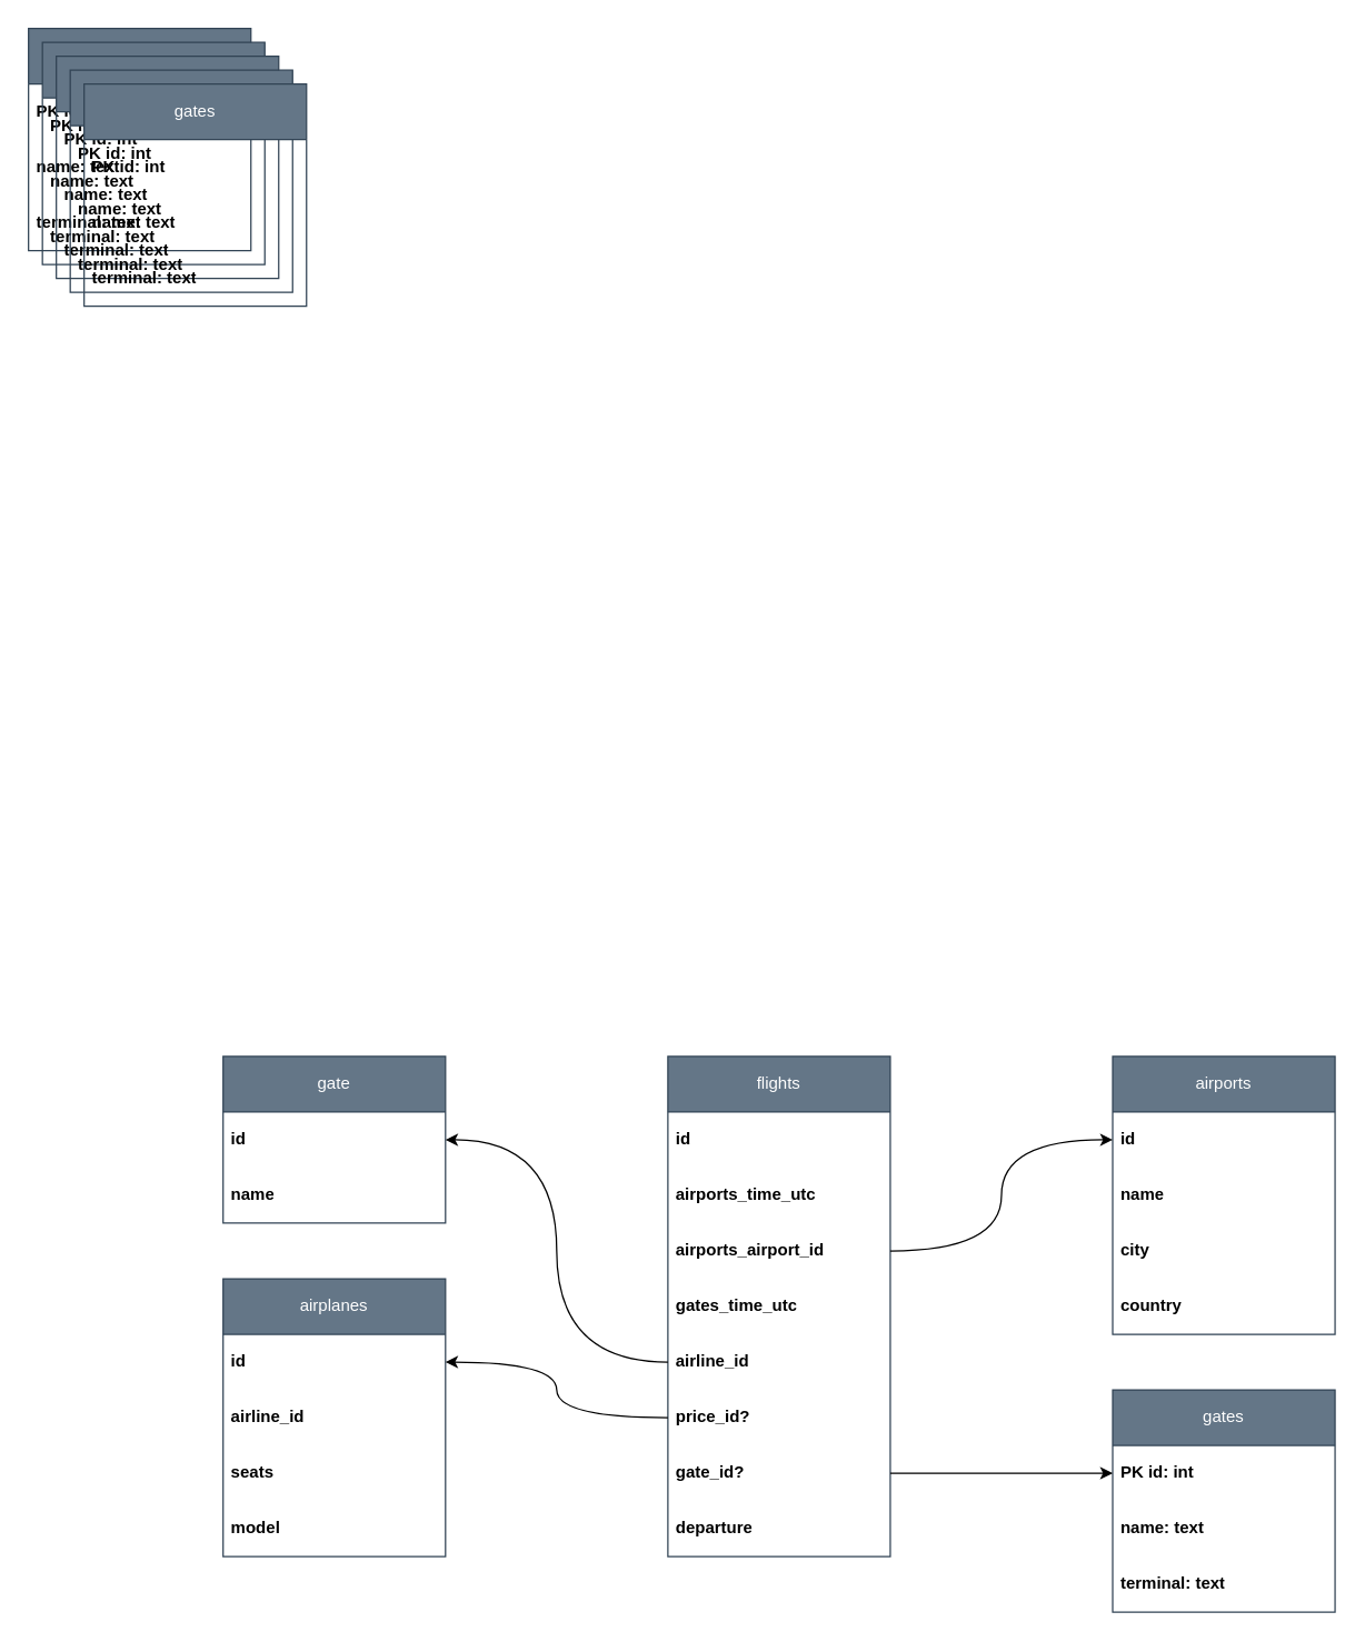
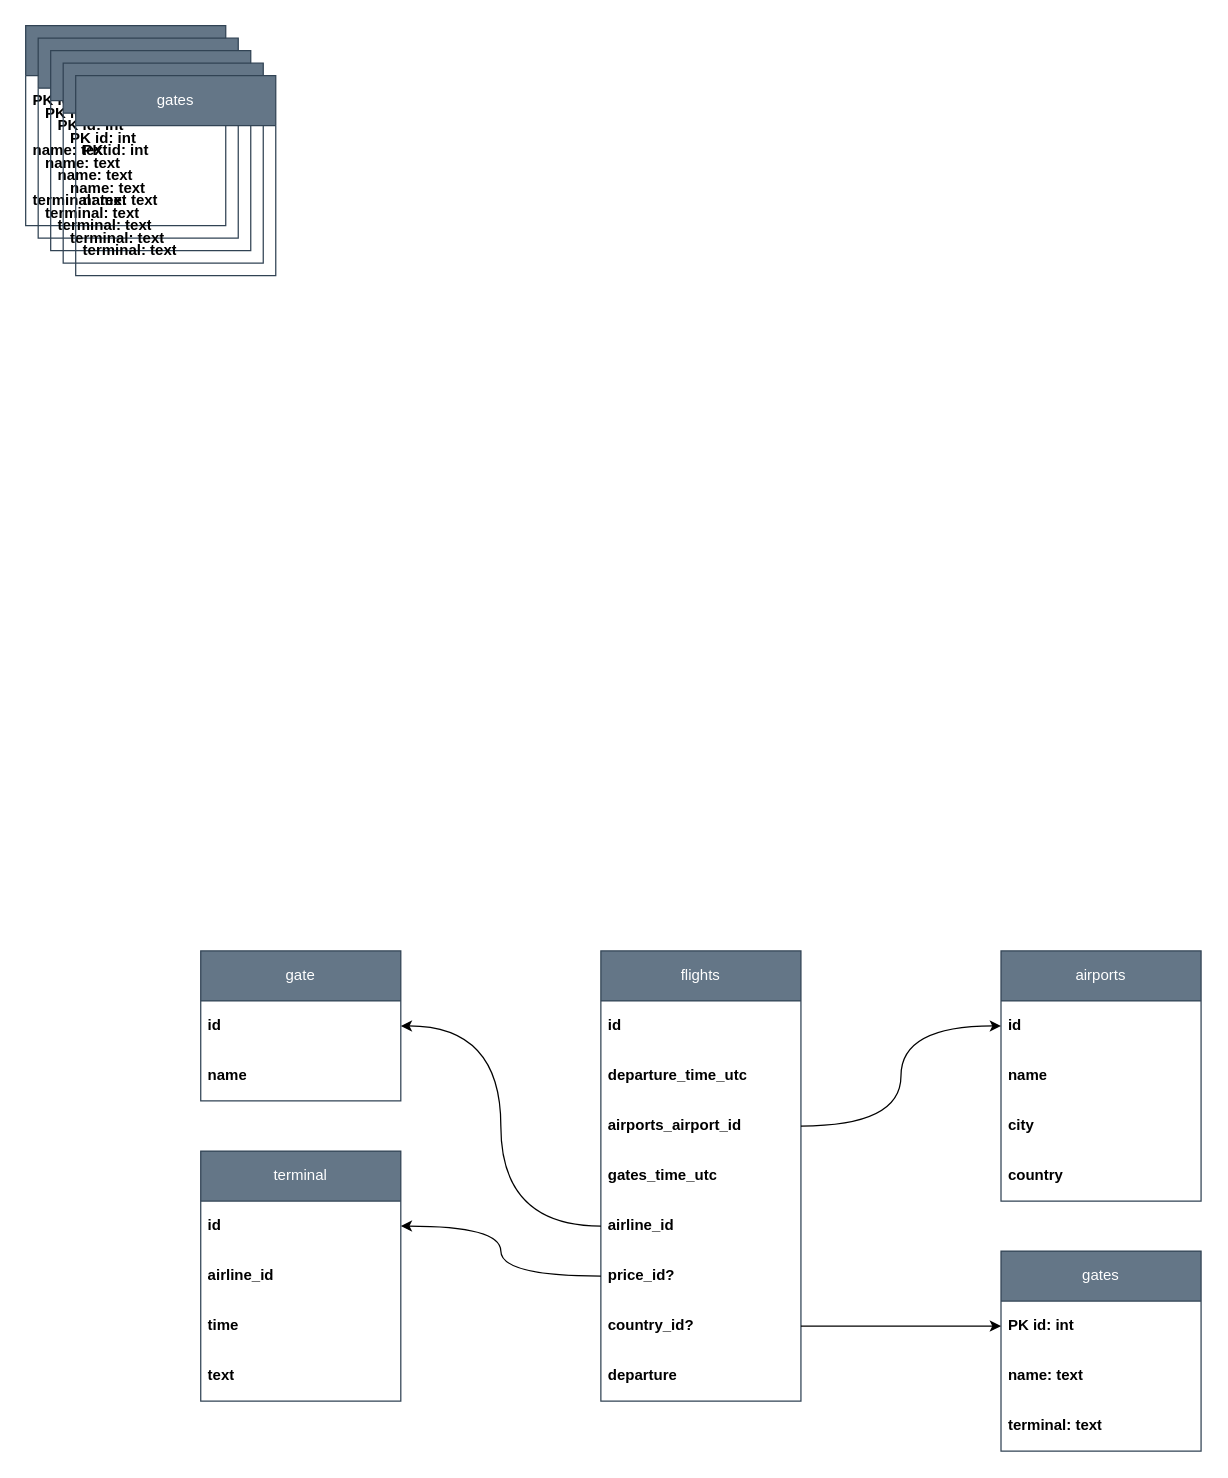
- <mxCell id="37" value="&lt;b&gt;airports_time_utc&lt;/b&gt;" style="text;strokeColor=none;fillColor=none;align=left;verticalAlign=middle;spacingLeft=4;spacingRight=4;overflow=hidden;rotatable=0;points=[[0,0.5],[1,0.5]];portConstraint=eastwest;whiteSpace=wrap;html=1;" vertex="1" parent="35"><mxGeometry y="80" width="160" height="40" as="geometry" /></mxCell>
+ <mxCell id="37" value="&lt;b&gt;departure_time_utc&lt;/b&gt;" style="text;strokeColor=none;fillColor=none;align=left;verticalAlign=middle;spacingLeft=4;spacingRight=4;overflow=hidden;rotatable=0;points=[[0,0.5],[1,0.5]];portConstraint=eastwest;whiteSpace=wrap;html=1;" vertex="1" parent="35"><mxGeometry y="80" width="160" height="40" as="geometry" /></mxCell>
- <mxCell id="27" value="airplanes" style="swimlane;fontStyle=0;childLayout=stackLayout;horizontal=1;startSize=40;fillColor=#647687;horizontalStack=0;resizeParent=1;resizeParentMax=0;resizeLast=0;collapsible=1;marginBottom=0;whiteSpace=wrap;html=1;fontColor=#ffffff;strokeColor=#314354;" vertex="1" parent="1"><mxGeometry y="920" width="160" height="200" as="geometry" x="160" /></mxCell>
+ <mxCell id="27" value="terminal" style="swimlane;fontStyle=0;childLayout=stackLayout;horizontal=1;startSize=40;fillColor=#647687;horizontalStack=0;resizeParent=1;resizeParentMax=0;resizeLast=0;collapsible=1;marginBottom=0;whiteSpace=wrap;html=1;fontColor=#ffffff;strokeColor=#314354;" vertex="1" parent="1"><mxGeometry y="920" width="160" height="200" as="geometry" x="160" /></mxCell>
- <mxCell id="30" value="&lt;b&gt;seats&lt;/b&gt;" style="text;strokeColor=none;fillColor=none;align=left;verticalAlign=middle;spacingLeft=4;spacingRight=4;overflow=hidden;rotatable=0;points=[[0,0.5],[1,0.5]];portConstraint=eastwest;whiteSpace=wrap;html=1;" vertex="1" parent="27"><mxGeometry y="120" width="160" height="40" as="geometry" /></mxCell>
+ <mxCell id="30" value="&lt;b&gt;time&lt;/b&gt;" style="text;strokeColor=none;fillColor=none;align=left;verticalAlign=middle;spacingLeft=4;spacingRight=4;overflow=hidden;rotatable=0;points=[[0,0.5],[1,0.5]];portConstraint=eastwest;whiteSpace=wrap;html=1;" vertex="1" parent="27"><mxGeometry y="120" width="160" height="40" as="geometry" /></mxCell>
- <mxCell id="42" value="&lt;b&gt;gate_id?&lt;/b&gt;" style="text;strokeColor=none;fillColor=none;align=left;verticalAlign=middle;spacingLeft=4;spacingRight=4;overflow=hidden;rotatable=0;points=[[0,0.5],[1,0.5]];portConstraint=eastwest;whiteSpace=wrap;html=1;" vertex="1" parent="35"><mxGeometry y="280" width="160" height="40" as="geometry" /></mxCell>
+ <mxCell id="42" value="&lt;b&gt;country_id?&lt;/b&gt;" style="text;strokeColor=none;fillColor=none;align=left;verticalAlign=middle;spacingLeft=4;spacingRight=4;overflow=hidden;rotatable=0;points=[[0,0.5],[1,0.5]];portConstraint=eastwest;whiteSpace=wrap;html=1;" vertex="1" parent="35"><mxGeometry y="280" width="160" height="40" as="geometry" /></mxCell>
- <mxCell id="31" value="&lt;b&gt;model&lt;/b&gt;" style="text;strokeColor=none;fillColor=none;align=left;verticalAlign=middle;spacingLeft=4;spacingRight=4;overflow=hidden;rotatable=0;points=[[0,0.5],[1,0.5]];portConstraint=eastwest;whiteSpace=wrap;html=1;" vertex="1" parent="27"><mxGeometry y="160" width="160" height="40" as="geometry" /></mxCell>
+ <mxCell id="31" value="&lt;b&gt;text&lt;/b&gt;" style="text;strokeColor=none;fillColor=none;align=left;verticalAlign=middle;spacingLeft=4;spacingRight=4;overflow=hidden;rotatable=0;points=[[0,0.5],[1,0.5]];portConstraint=eastwest;whiteSpace=wrap;html=1;" vertex="1" parent="27"><mxGeometry y="160" width="160" height="40" as="geometry" /></mxCell>
